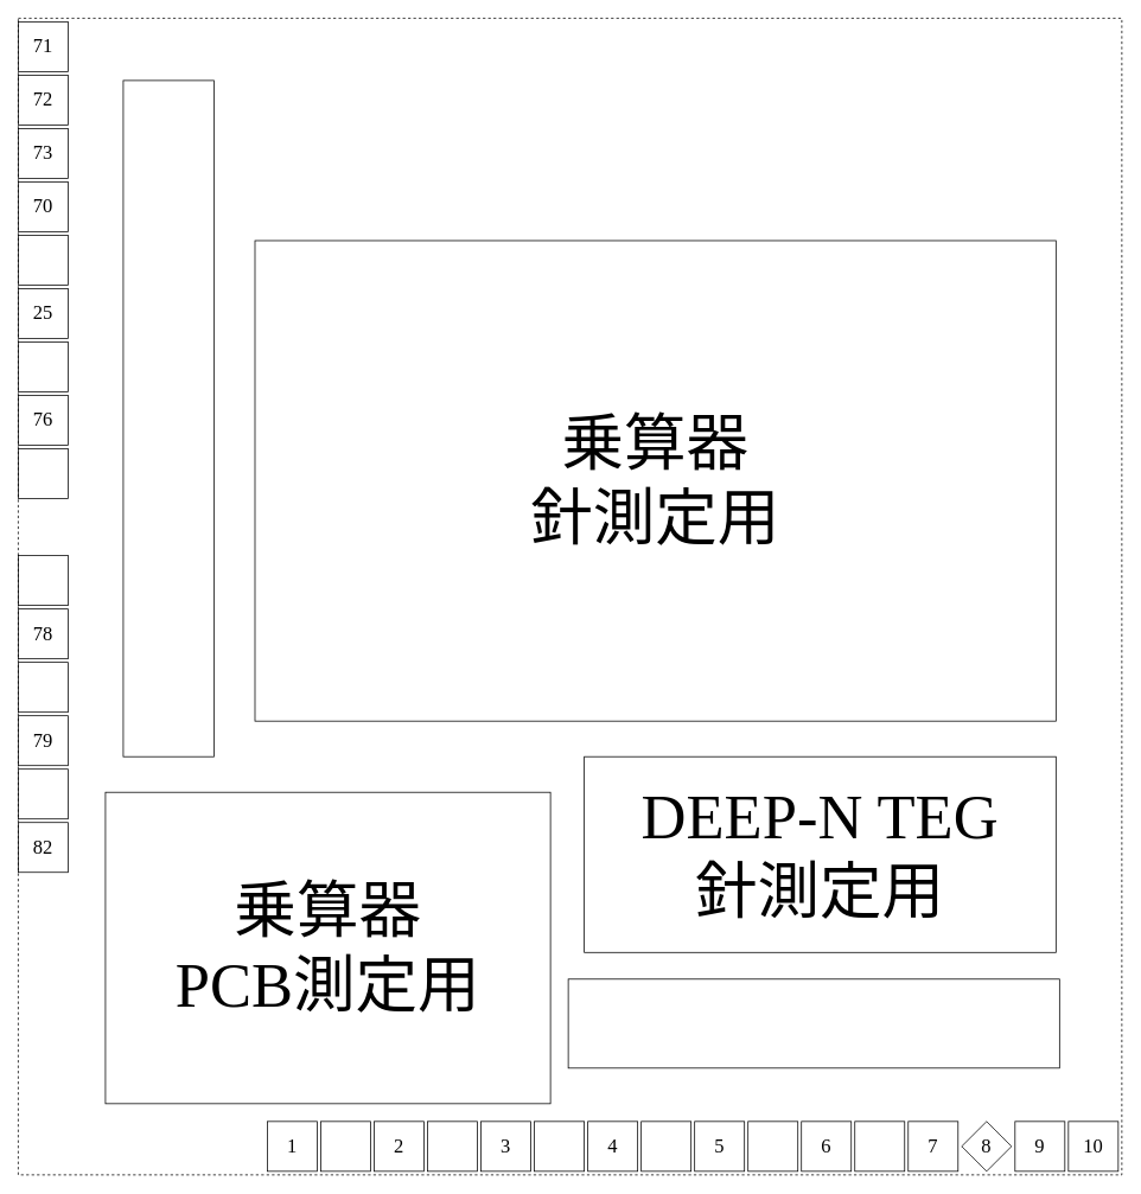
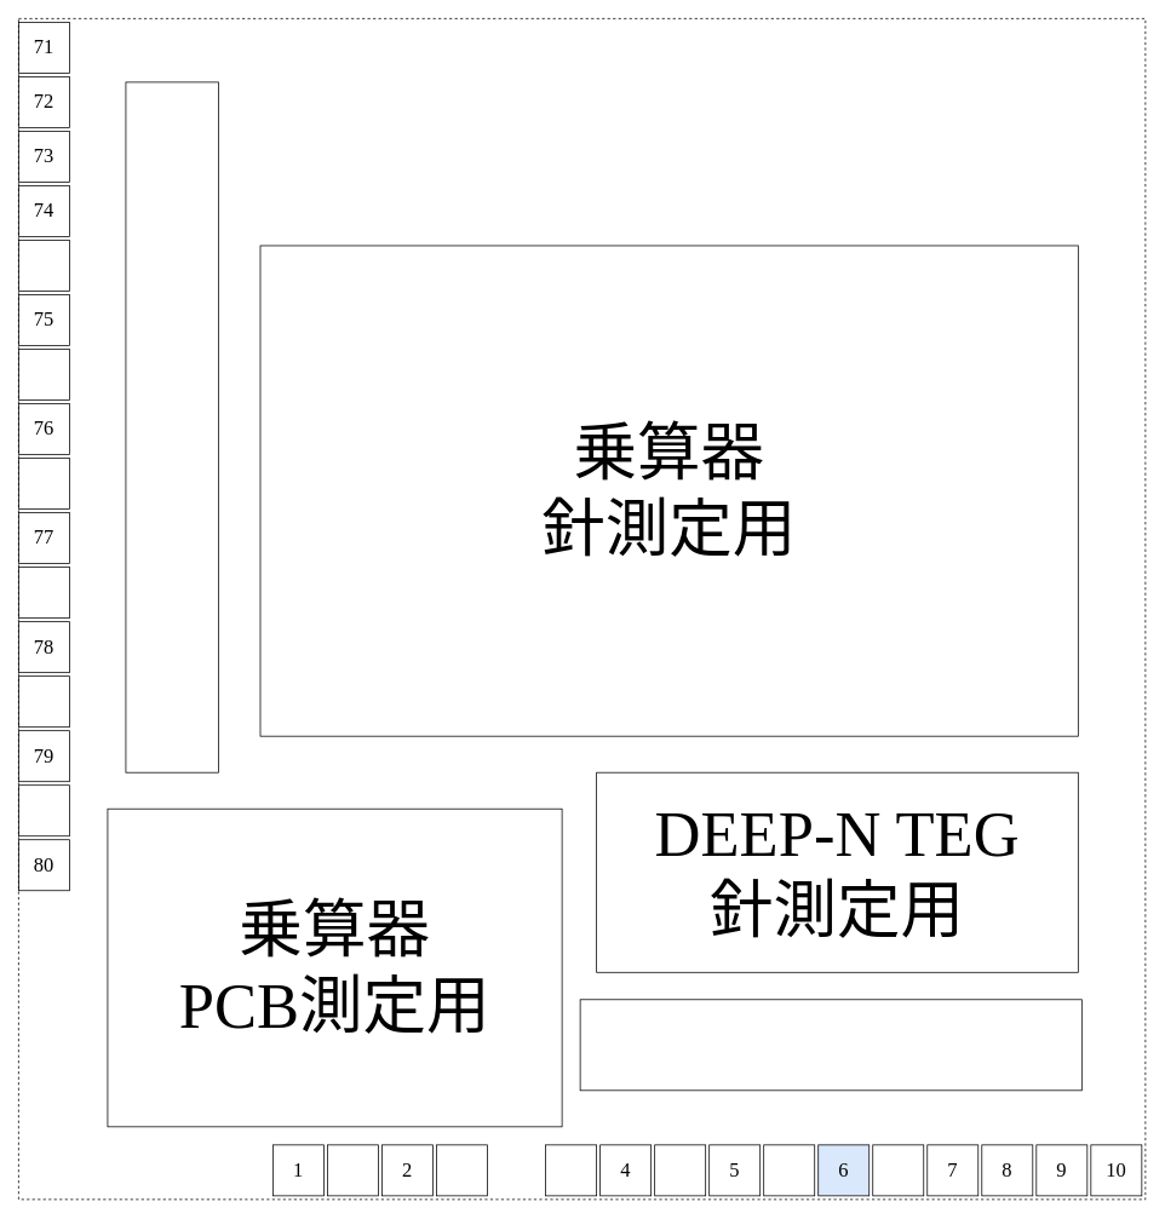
- <mxCell id="5" value="70" style="whiteSpace=wrap;html=1;aspect=fixed;fontFamily=Times New Roman;fontSize=22;" vertex="1" parent="1"><mxGeometry x="20" y="204" width="56" height="56" as="geometry" /></mxCell>
+ <mxCell id="5" value="74" style="whiteSpace=wrap;html=1;aspect=fixed;fontFamily=Times New Roman;fontSize=22;" vertex="1" parent="1"><mxGeometry x="20" y="204" width="56" height="56" as="geometry" /></mxCell>
- <mxCell id="7" value="25" style="whiteSpace=wrap;html=1;aspect=fixed;fontFamily=Times New Roman;fontSize=22;" vertex="1" parent="1"><mxGeometry x="20" y="324" width="56" height="56" as="geometry" /></mxCell>
+ <mxCell id="7" value="75" style="whiteSpace=wrap;html=1;aspect=fixed;fontFamily=Times New Roman;fontSize=22;" vertex="1" parent="1"><mxGeometry x="20" y="324" width="56" height="56" as="geometry" /></mxCell>
+ <mxCell id="11" value="77" style="whiteSpace=wrap;html=1;aspect=fixed;fontFamily=Times New Roman;fontSize=22;" vertex="1" parent="1"><mxGeometry x="20" y="564" width="56" height="56" as="geometry" /></mxCell>
- <mxCell id="17" value="82" style="whiteSpace=wrap;html=1;aspect=fixed;fontFamily=Times New Roman;fontSize=22;" vertex="1" parent="1"><mxGeometry x="20" y="924" width="56" height="56" as="geometry" /></mxCell>
+ <mxCell id="17" value="80" style="whiteSpace=wrap;html=1;aspect=fixed;fontFamily=Times New Roman;fontSize=22;" vertex="1" parent="1"><mxGeometry x="20" y="924" width="56" height="56" as="geometry" /></mxCell>
- <mxCell id="22" value="3" style="whiteSpace=wrap;html=1;aspect=fixed;fontFamily=Times New Roman;fontSize=22;" vertex="1" parent="1"><mxGeometry x="540" y="1260" width="56" height="56" as="geometry" /></mxCell>
- <mxCell id="28" value="6" style="whiteSpace=wrap;html=1;aspect=fixed;fontFamily=Times New Roman;fontSize=22;" vertex="1" parent="1"><mxGeometry x="900" y="1260" width="56" height="56" as="geometry" /></mxCell>
+ <mxCell id="28" value="6" style="whiteSpace=wrap;html=1;aspect=fixed;fontFamily=Times New Roman;fontSize=22;fillColor=#dae8fc;" vertex="1" parent="1"><mxGeometry x="900" y="1260" width="56" height="56" as="geometry" /></mxCell>
- <mxCell id="31" value="8" style="rhombus;whiteSpace=wrap;html=1;aspect=fixed;fontFamily=Times New Roman;fontSize=22;" vertex="1" parent="1"><mxGeometry x="1080" y="1260" width="56" height="56" as="geometry" /></mxCell>
+ <mxCell id="31" value="8" style="whiteSpace=wrap;html=1;aspect=fixed;fontFamily=Times New Roman;fontSize=22;" vertex="1" parent="1"><mxGeometry x="1080" y="1260" width="56" height="56" as="geometry" /></mxCell>
